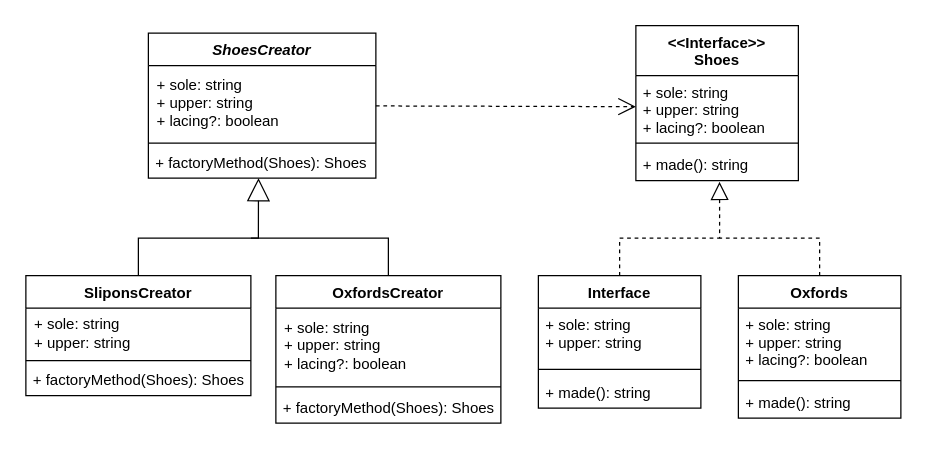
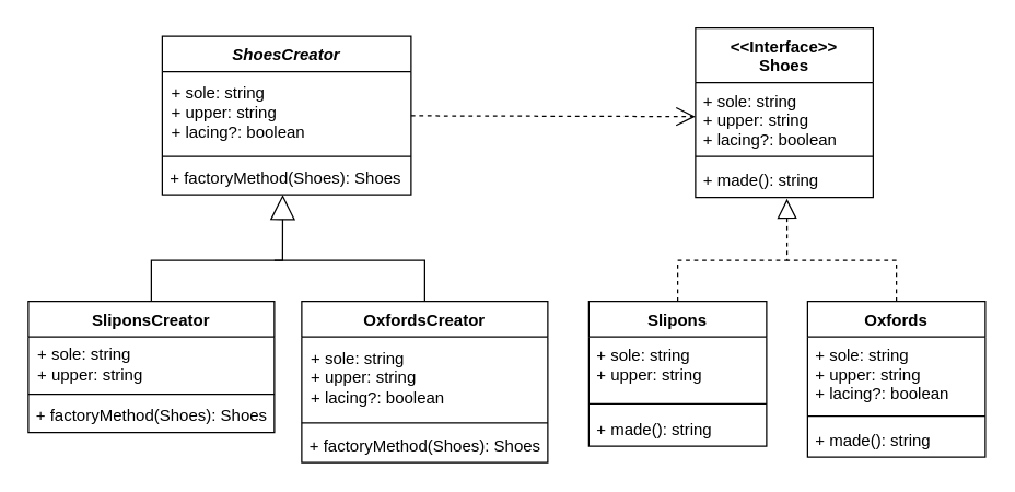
- <mxCell id="16" value="Interface" style="swimlane;fontStyle=1;align=center;verticalAlign=top;childLayout=stackLayout;horizontal=1;startSize=26;horizontalStack=0;resizeParent=1;resizeParentMax=0;resizeLast=0;collapsible=1;marginBottom=0;fontColor=#000000;" parent="1" vertex="1"><mxGeometry x="430" y="220" width="130" height="106" as="geometry" /></mxCell>
+ <mxCell id="16" value="Slipons" style="swimlane;fontStyle=1;align=center;verticalAlign=top;childLayout=stackLayout;horizontal=1;startSize=26;horizontalStack=0;resizeParent=1;resizeParentMax=0;resizeLast=0;collapsible=1;marginBottom=0;fontColor=#000000;" parent="1" vertex="1"><mxGeometry x="430" y="220" width="130" height="106" as="geometry" /></mxCell>
